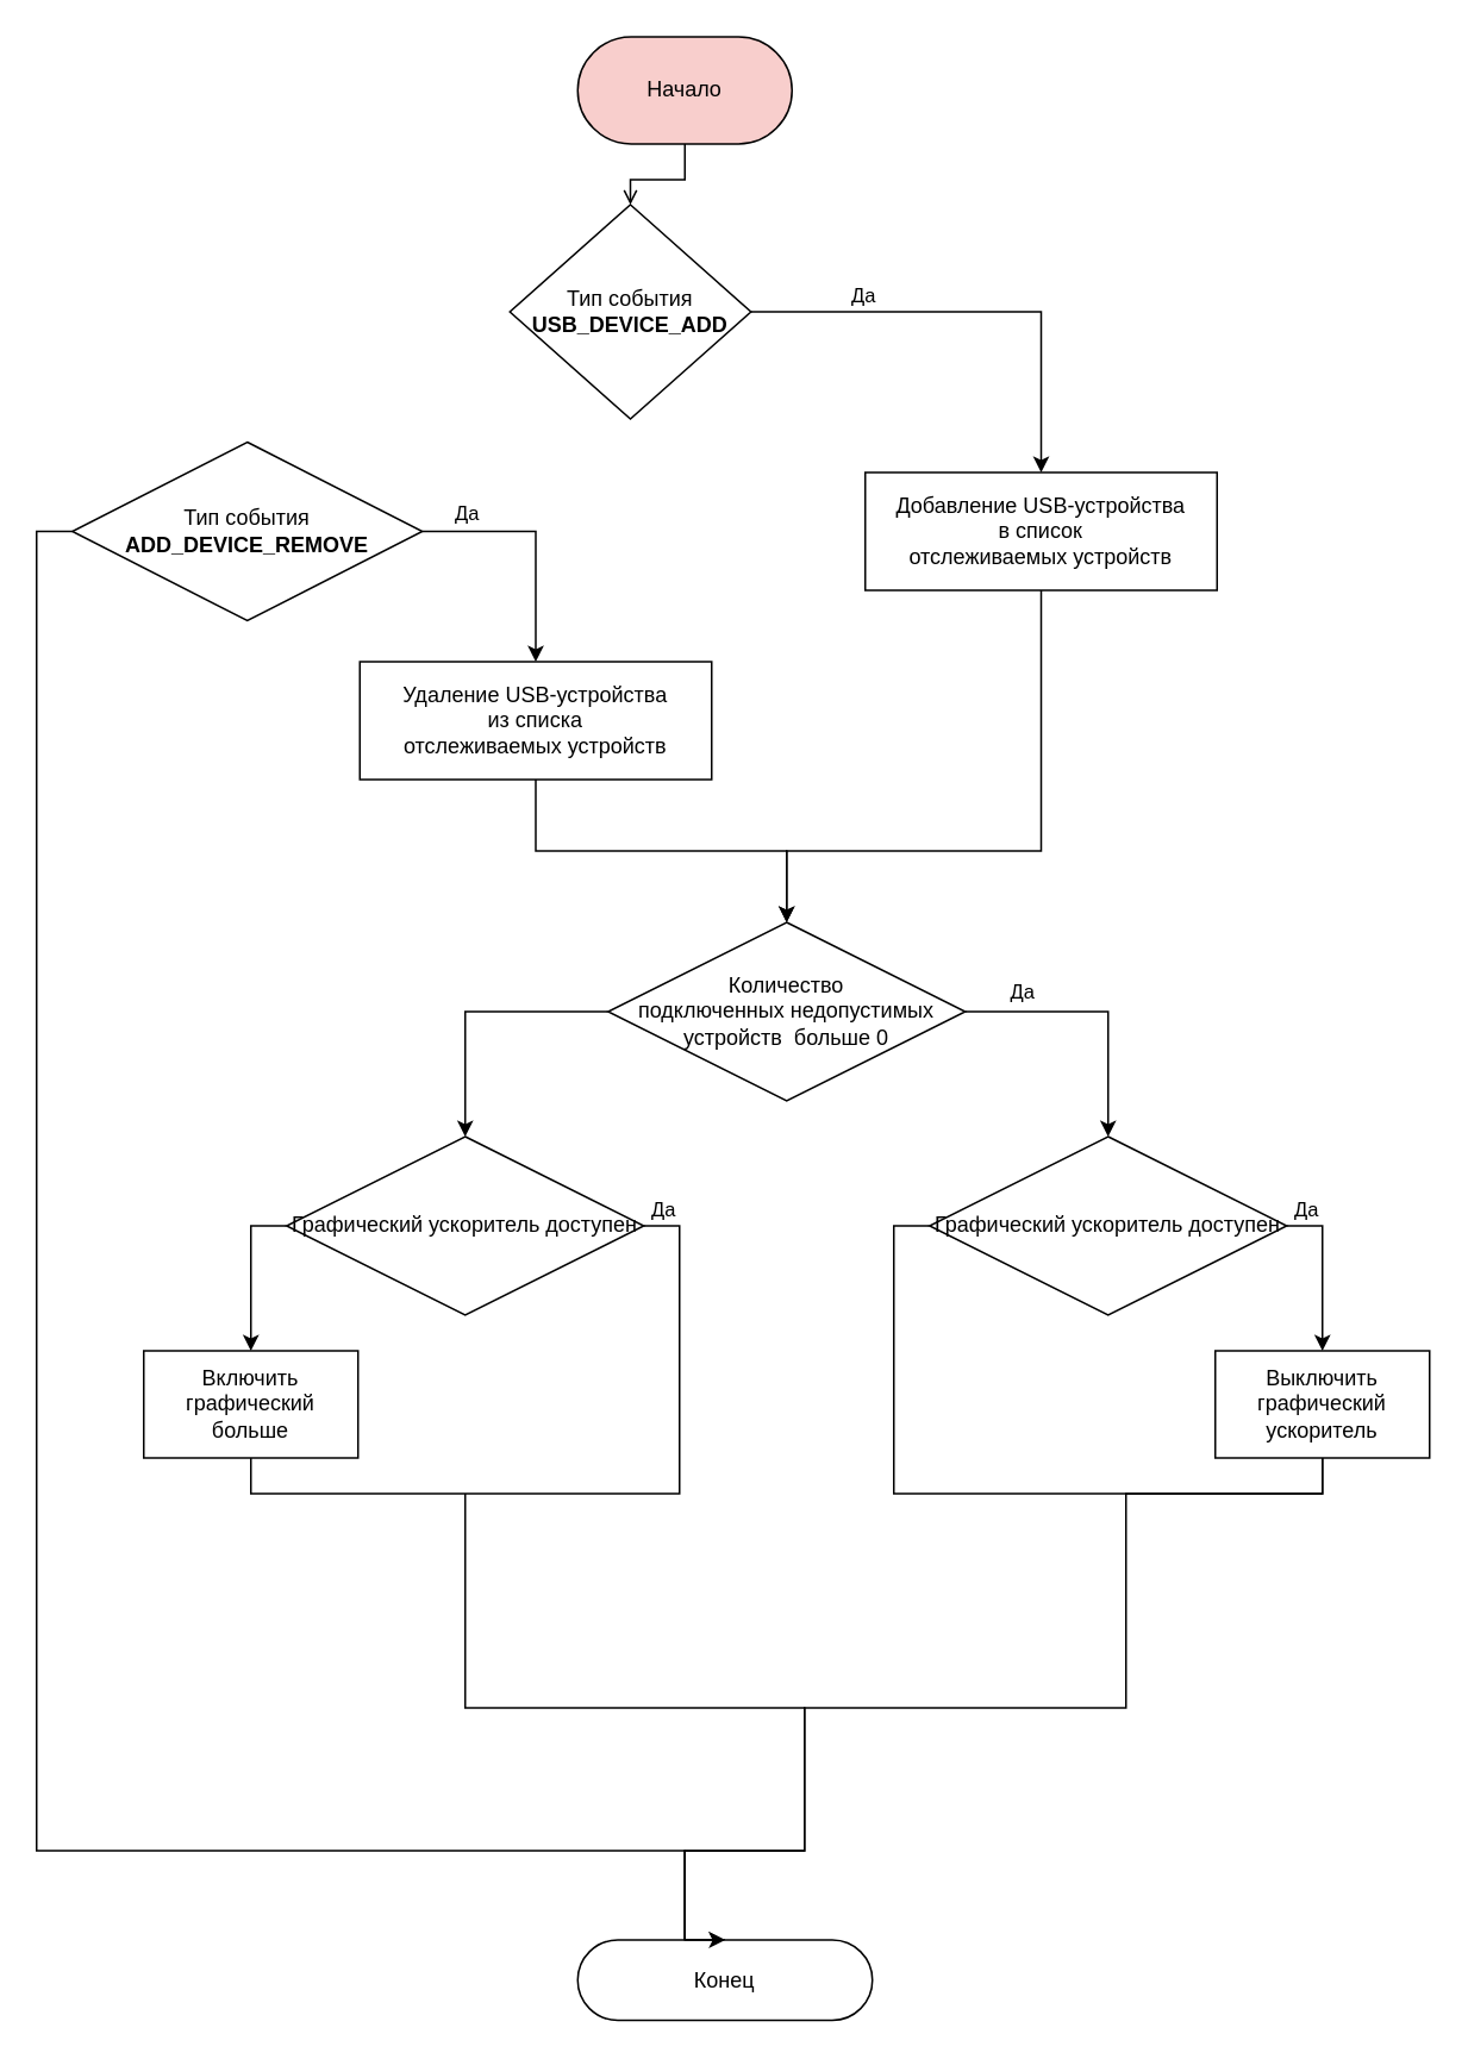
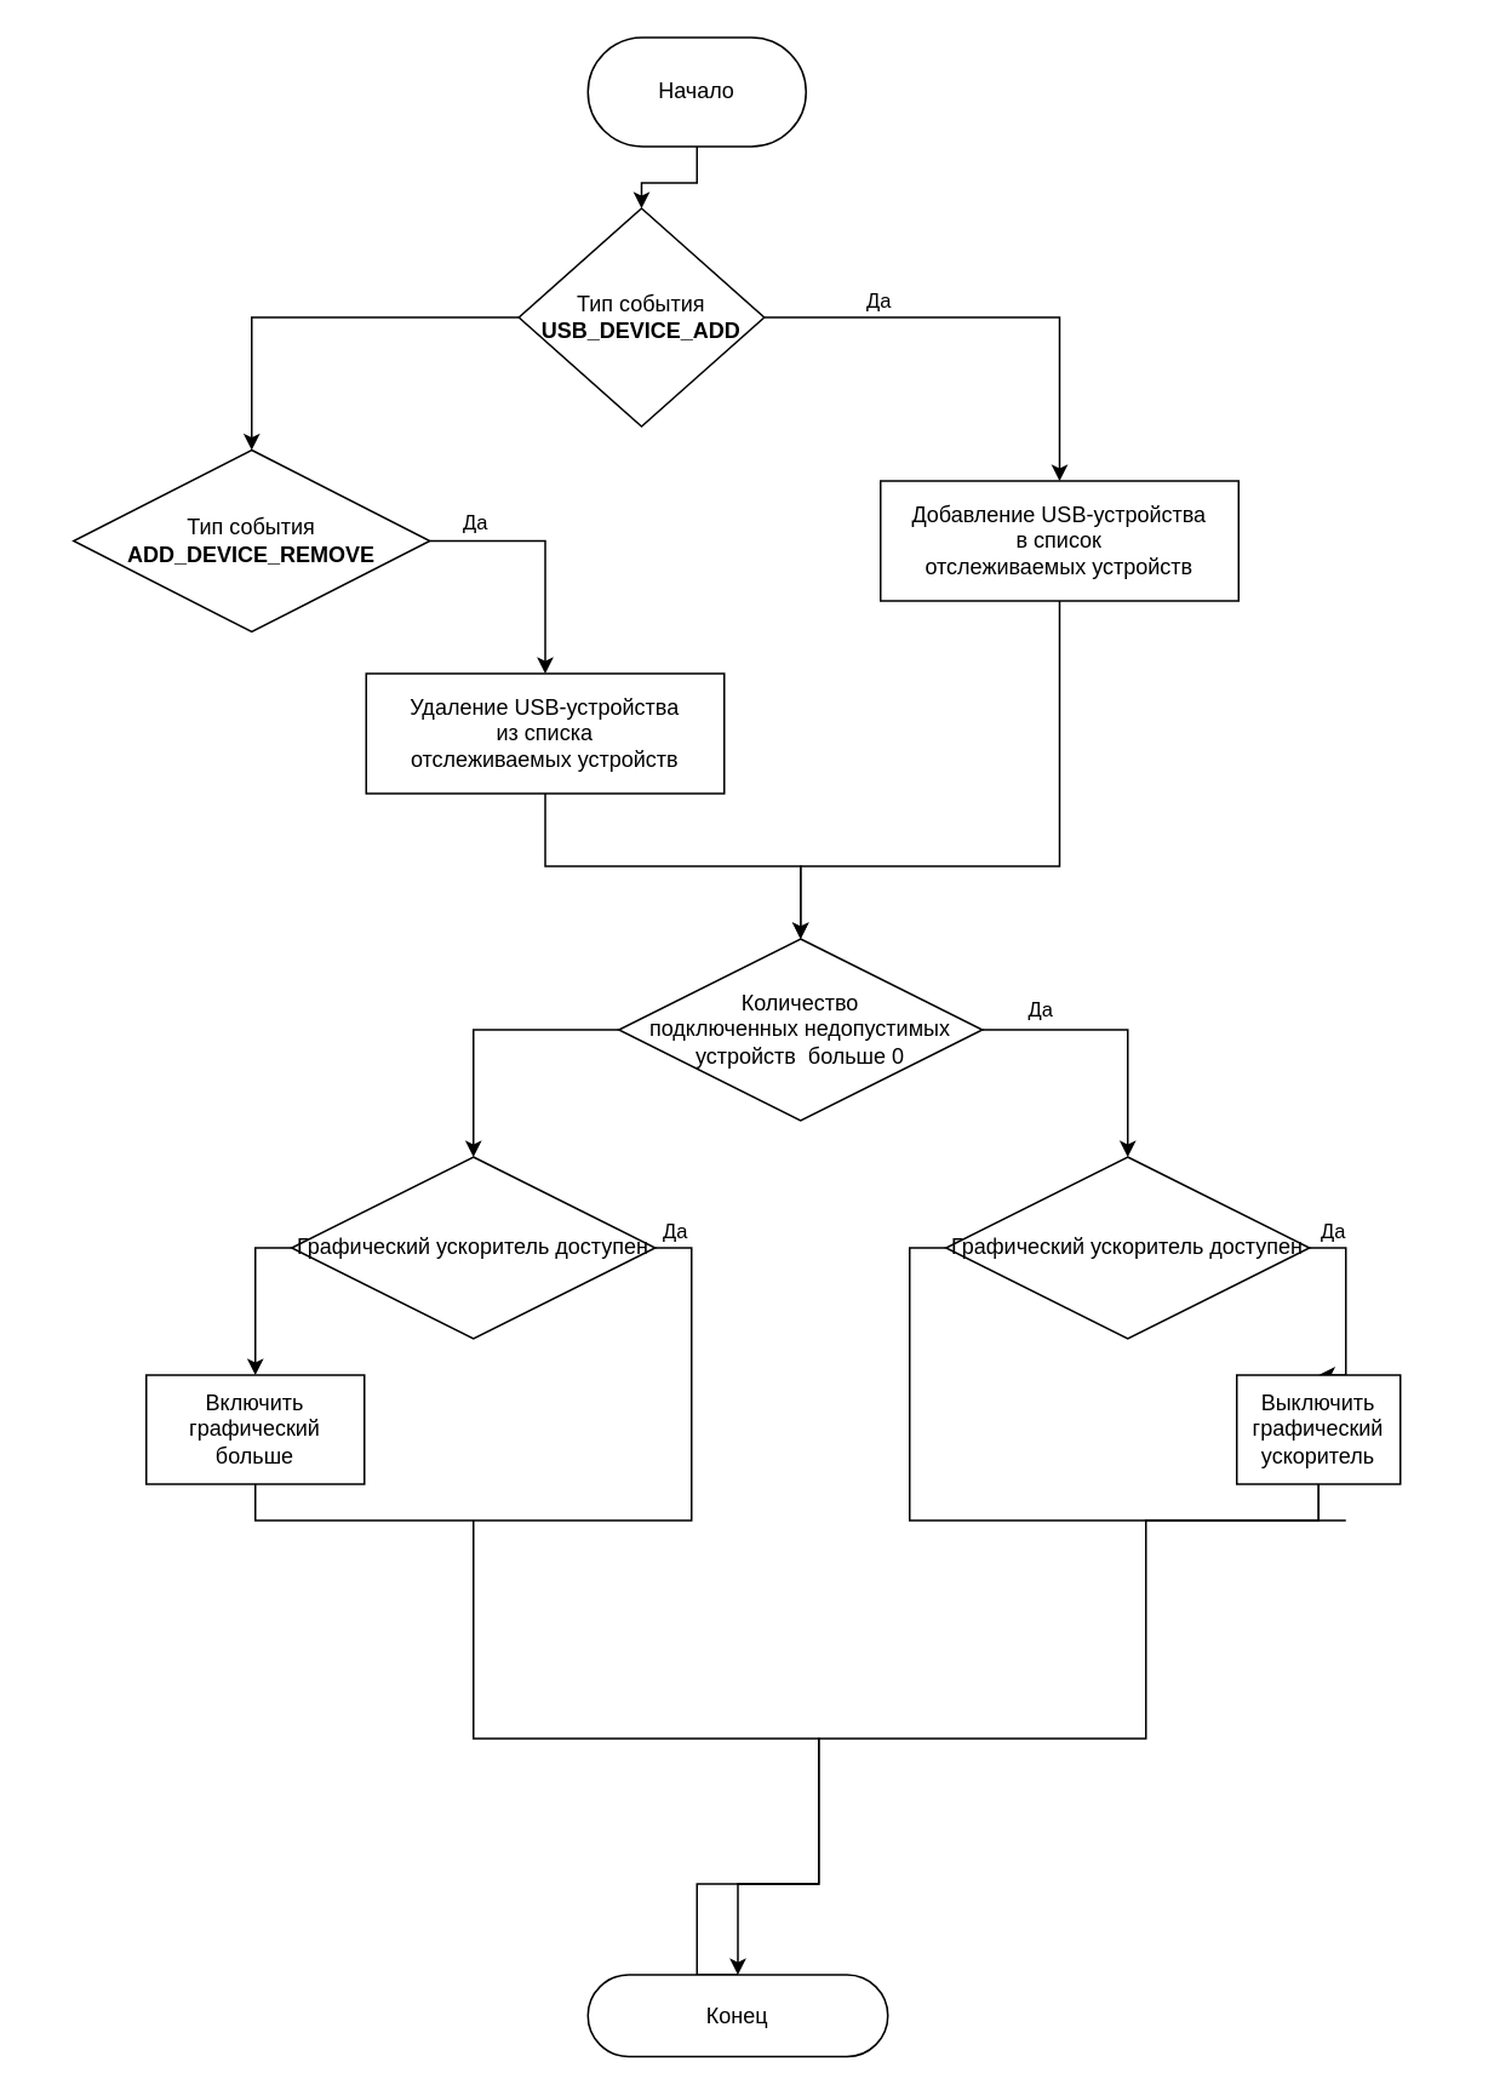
- <mxCell id="27" value="Начало" style="rounded=1;whiteSpace=wrap;html=1;arcSize=50;fillColor=#f8cecc;" parent="1" vertex="1"><mxGeometry x="323" y="20" width="120" height="60" as="geometry" /></mxCell>
+ <mxCell id="27" value="Начало" style="rounded=1;whiteSpace=wrap;html=1;arcSize=50;" parent="1" vertex="1"><mxGeometry x="323" y="20" width="120" height="60" as="geometry" /></mxCell>
- <mxCell id="26" value="" style="edgeStyle=orthogonalEdgeStyle;rounded=0;orthogonalLoop=1;jettySize=auto;html=1;endArrow=open;" parent="1" source="27" target="4" edge="1"><mxGeometry relative="1" as="geometry" /></mxCell>
+ <mxCell id="26" value="" style="edgeStyle=orthogonalEdgeStyle;rounded=0;orthogonalLoop=1;jettySize=auto;html=1;" parent="1" source="27" target="4" edge="1"><mxGeometry relative="1" as="geometry" /></mxCell>
+ <mxCell id="2" style="edgeStyle=orthogonalEdgeStyle;rounded=0;orthogonalLoop=1;jettySize=auto;html=1;exitX=0;exitY=0.5;exitDx=0;exitDy=0;exitPerimeter=0;" parent="1" source="4" target="8" edge="1"><mxGeometry relative="1" as="geometry" /></mxCell>
- <mxCell id="30" value="Выключить графический ускоритель" style="rounded=0;whiteSpace=wrap;html=1;" parent="1" vertex="1"><mxGeometry x="680" y="756" width="120" height="60" as="geometry" /></mxCell>
+ <mxCell id="30" value="Выключить графический ускоритель" style="rounded=0;whiteSpace=wrap;html=1;" parent="1" vertex="1"><mxGeometry x="680" y="756" width="90" height="60" as="geometry" /></mxCell>
- <mxCell id="7" style="edgeStyle=orthogonalEdgeStyle;rounded=0;orthogonalLoop=1;jettySize=auto;html=1;exitX=0;exitY=0.5;exitDx=0;exitDy=0;exitPerimeter=0;entryX=0.5;entryY=0;entryDx=0;entryDy=0;" parent="1" source="8" target="28" edge="1"><mxGeometry relative="1" as="geometry"><Array as="points"><mxPoint x="20" y="297" /><mxPoint x="20" y="1036" /><mxPoint x="383" y="1036" /></Array></mxGeometry></mxCell>
